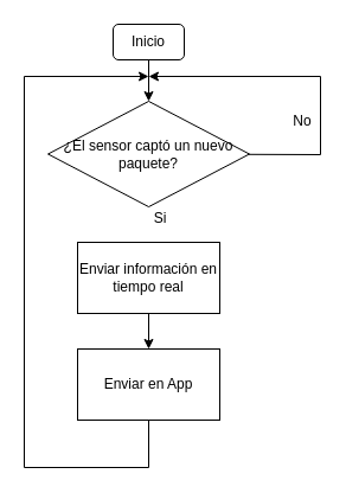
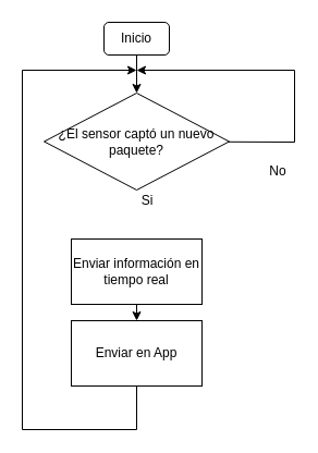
- <mxCell id="11" value="No" style="text;html=1;strokeColor=none;fillColor=none;align=center;verticalAlign=middle;whiteSpace=wrap;rounded=0;" vertex="1" parent="1"><mxGeometry x="240" y="94" width="30" height="16" as="geometry" /></mxCell>
+ <mxCell id="11" value="No" style="text;html=1;strokeColor=none;fillColor=none;align=center;verticalAlign=middle;whiteSpace=wrap;rounded=0;" vertex="1" parent="1"><mxGeometry x="240" y="149" width="30" height="16" as="geometry" /></mxCell>
- <mxCell id="7" value="Enviar información en tiempo real" style="whiteSpace=wrap;html=1;" vertex="1" parent="1"><mxGeometry x="65" y="204" width="120" height="60" as="geometry" /></mxCell>
+ <mxCell id="7" value="Enviar información en tiempo real" style="whiteSpace=wrap;html=1;" vertex="1" parent="1"><mxGeometry x="65" y="219" width="120" height="60" as="geometry" /></mxCell>
